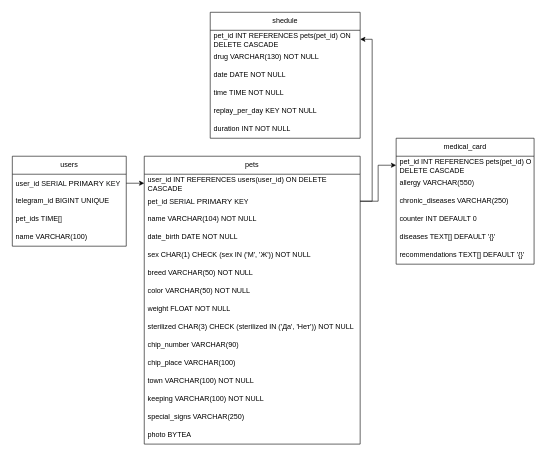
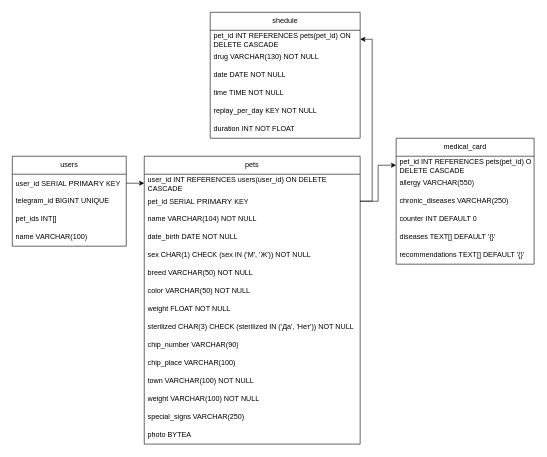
- <mxCell id="36" value="duration INT NOT NULL" style="text;strokeColor=none;fillColor=none;align=left;verticalAlign=middle;spacingLeft=4;spacingRight=4;overflow=hidden;points=[[0,0.5],[1,0.5]];portConstraint=eastwest;rotatable=0;whiteSpace=wrap;html=1;" vertex="1" parent="30"><mxGeometry y="180" width="250" height="30" as="geometry" /></mxCell>
+ <mxCell id="36" value="duration INT NOT FLOAT" style="text;strokeColor=none;fillColor=none;align=left;verticalAlign=middle;spacingLeft=4;spacingRight=4;overflow=hidden;points=[[0,0.5],[1,0.5]];portConstraint=eastwest;rotatable=0;whiteSpace=wrap;html=1;" vertex="1" parent="30"><mxGeometry y="180" width="250" height="30" as="geometry" /></mxCell>
- <mxCell id="5" value="pet_ids&amp;nbsp;&lt;span class=&quot;hljs-type&quot;&gt;TIME&lt;/span&gt;[]" style="text;strokeColor=none;fillColor=none;align=left;verticalAlign=middle;spacingLeft=4;spacingRight=4;overflow=hidden;points=[[0,0.5],[1,0.5]];portConstraint=eastwest;rotatable=0;whiteSpace=wrap;html=1;" vertex="1" parent="2"><mxGeometry y="90" width="190" height="30" as="geometry" /></mxCell>
+ <mxCell id="5" value="pet_ids&amp;nbsp;&lt;span class=&quot;hljs-type&quot;&gt;INT&lt;/span&gt;[]" style="text;strokeColor=none;fillColor=none;align=left;verticalAlign=middle;spacingLeft=4;spacingRight=4;overflow=hidden;points=[[0,0.5],[1,0.5]];portConstraint=eastwest;rotatable=0;whiteSpace=wrap;html=1;" vertex="1" parent="2"><mxGeometry y="90" width="190" height="30" as="geometry" /></mxCell>
- <mxCell id="20" value="keeping VARCHAR(100) NOT NULL" style="text;strokeColor=none;fillColor=none;align=left;verticalAlign=middle;spacingLeft=4;spacingRight=4;overflow=hidden;points=[[0,0.5],[1,0.5]];portConstraint=eastwest;rotatable=0;whiteSpace=wrap;html=1;" vertex="1" parent="7"><mxGeometry y="390" width="360" height="30" as="geometry" /></mxCell>
+ <mxCell id="20" value="weight VARCHAR(100) NOT NULL" style="text;strokeColor=none;fillColor=none;align=left;verticalAlign=middle;spacingLeft=4;spacingRight=4;overflow=hidden;points=[[0,0.5],[1,0.5]];portConstraint=eastwest;rotatable=0;whiteSpace=wrap;html=1;" vertex="1" parent="7"><mxGeometry y="390" width="360" height="30" as="geometry" /></mxCell>
